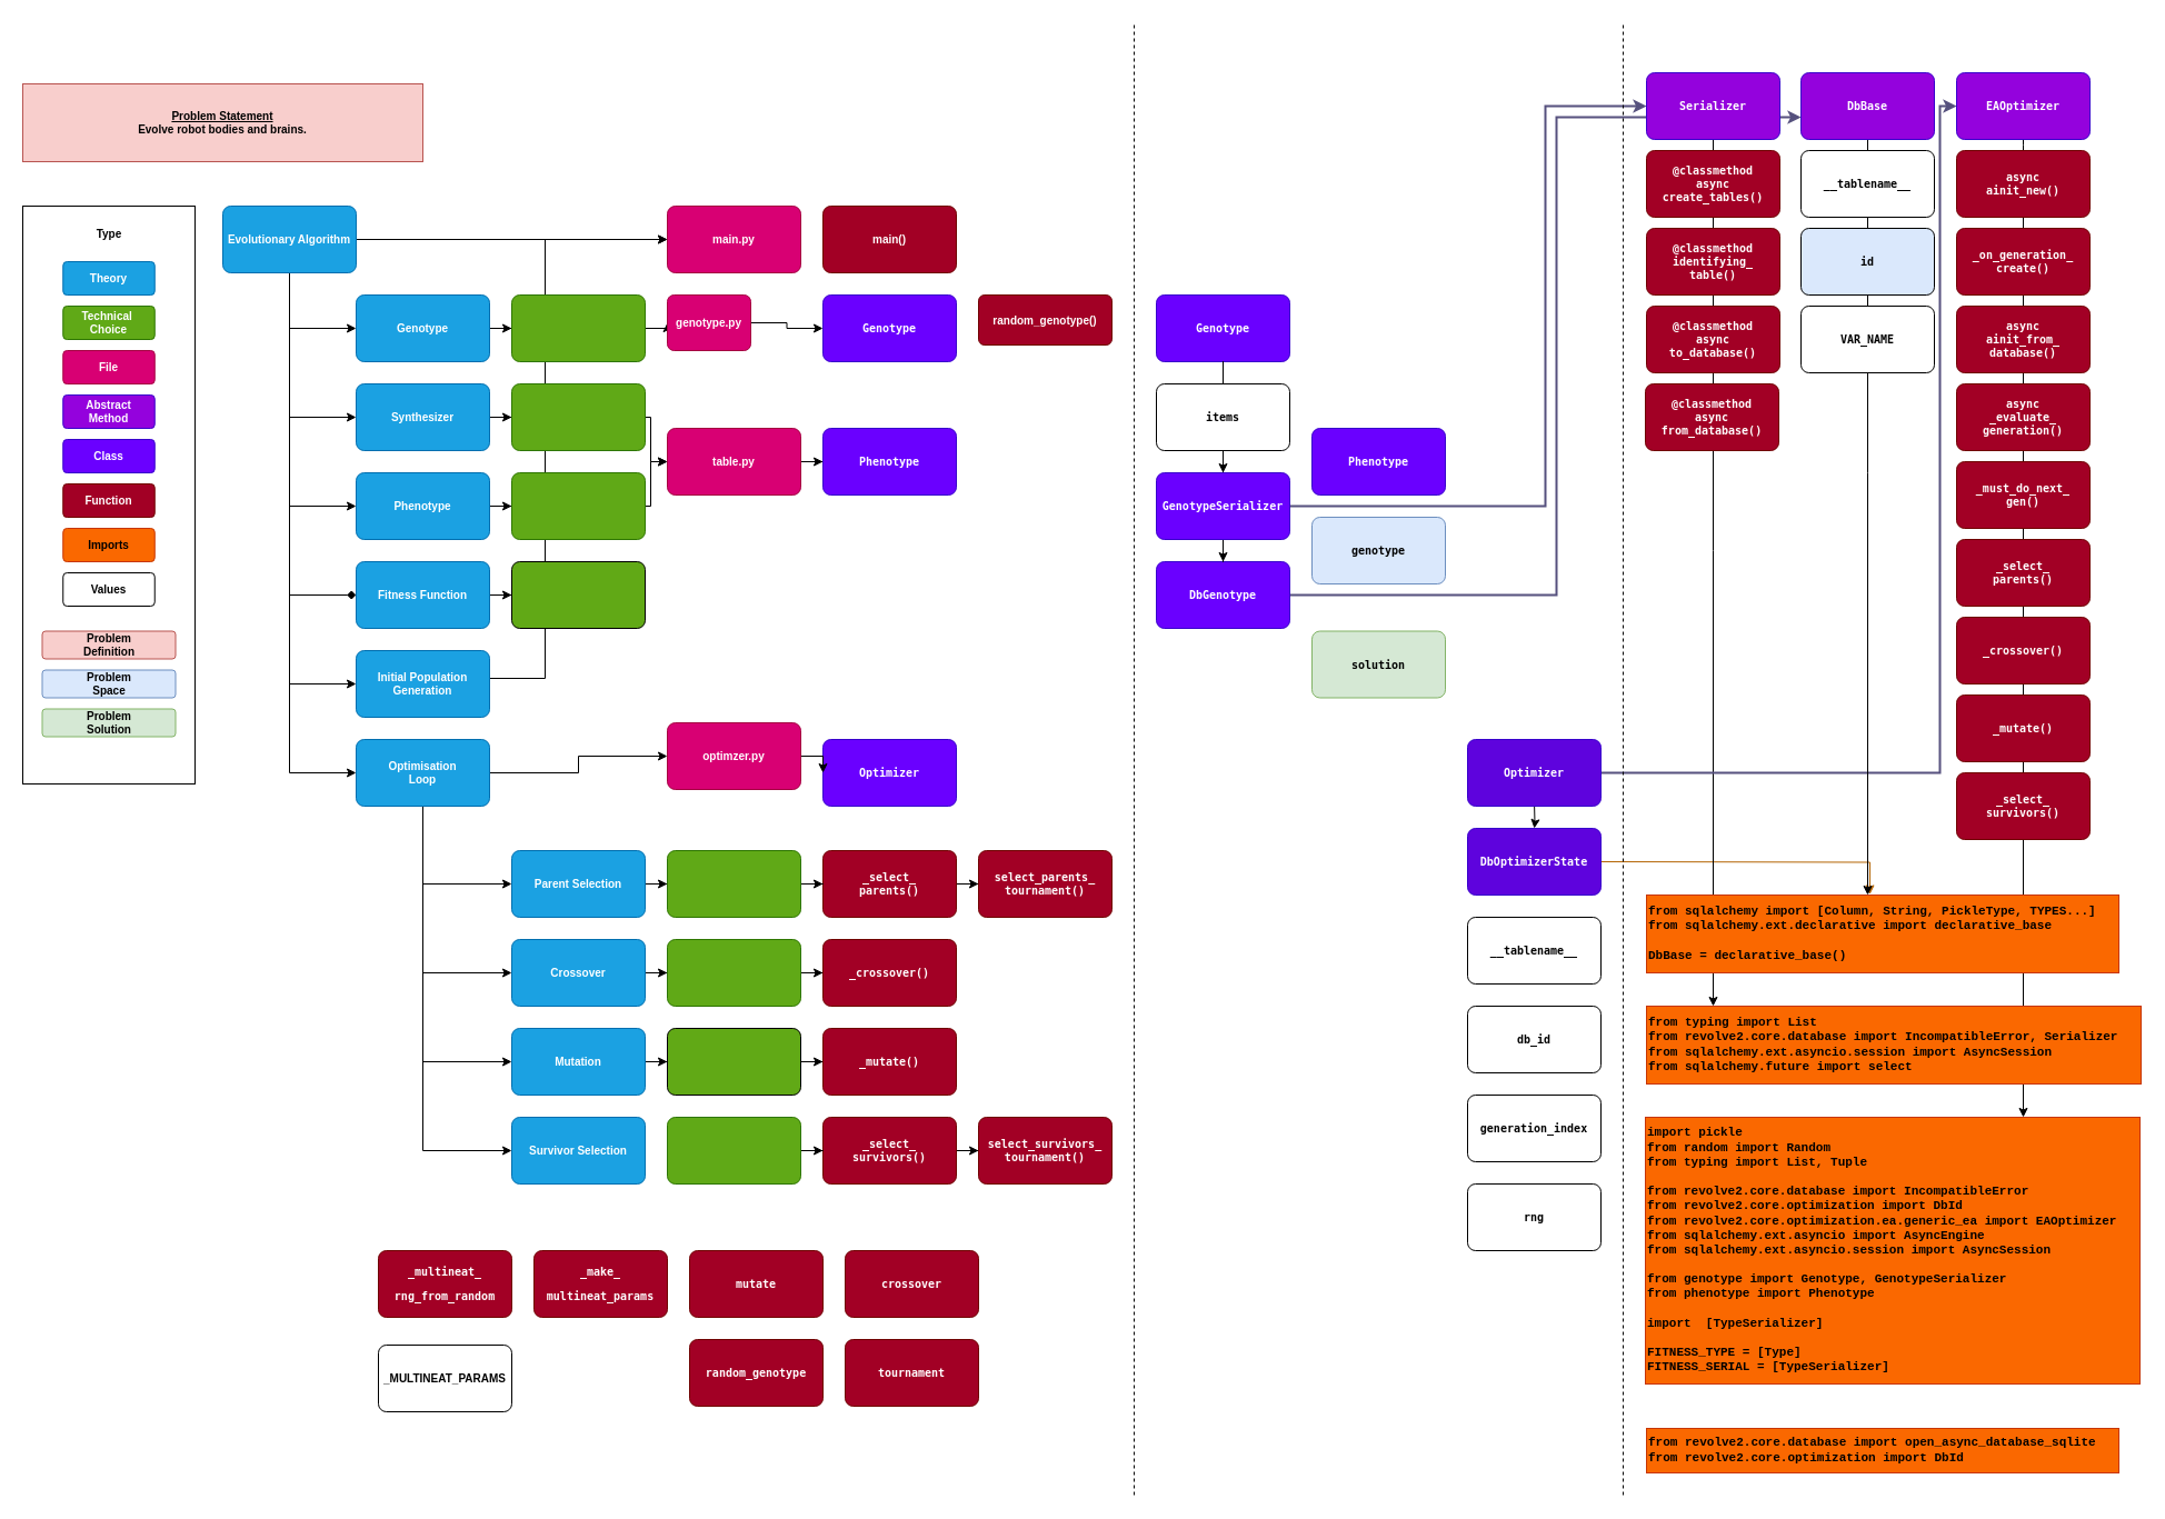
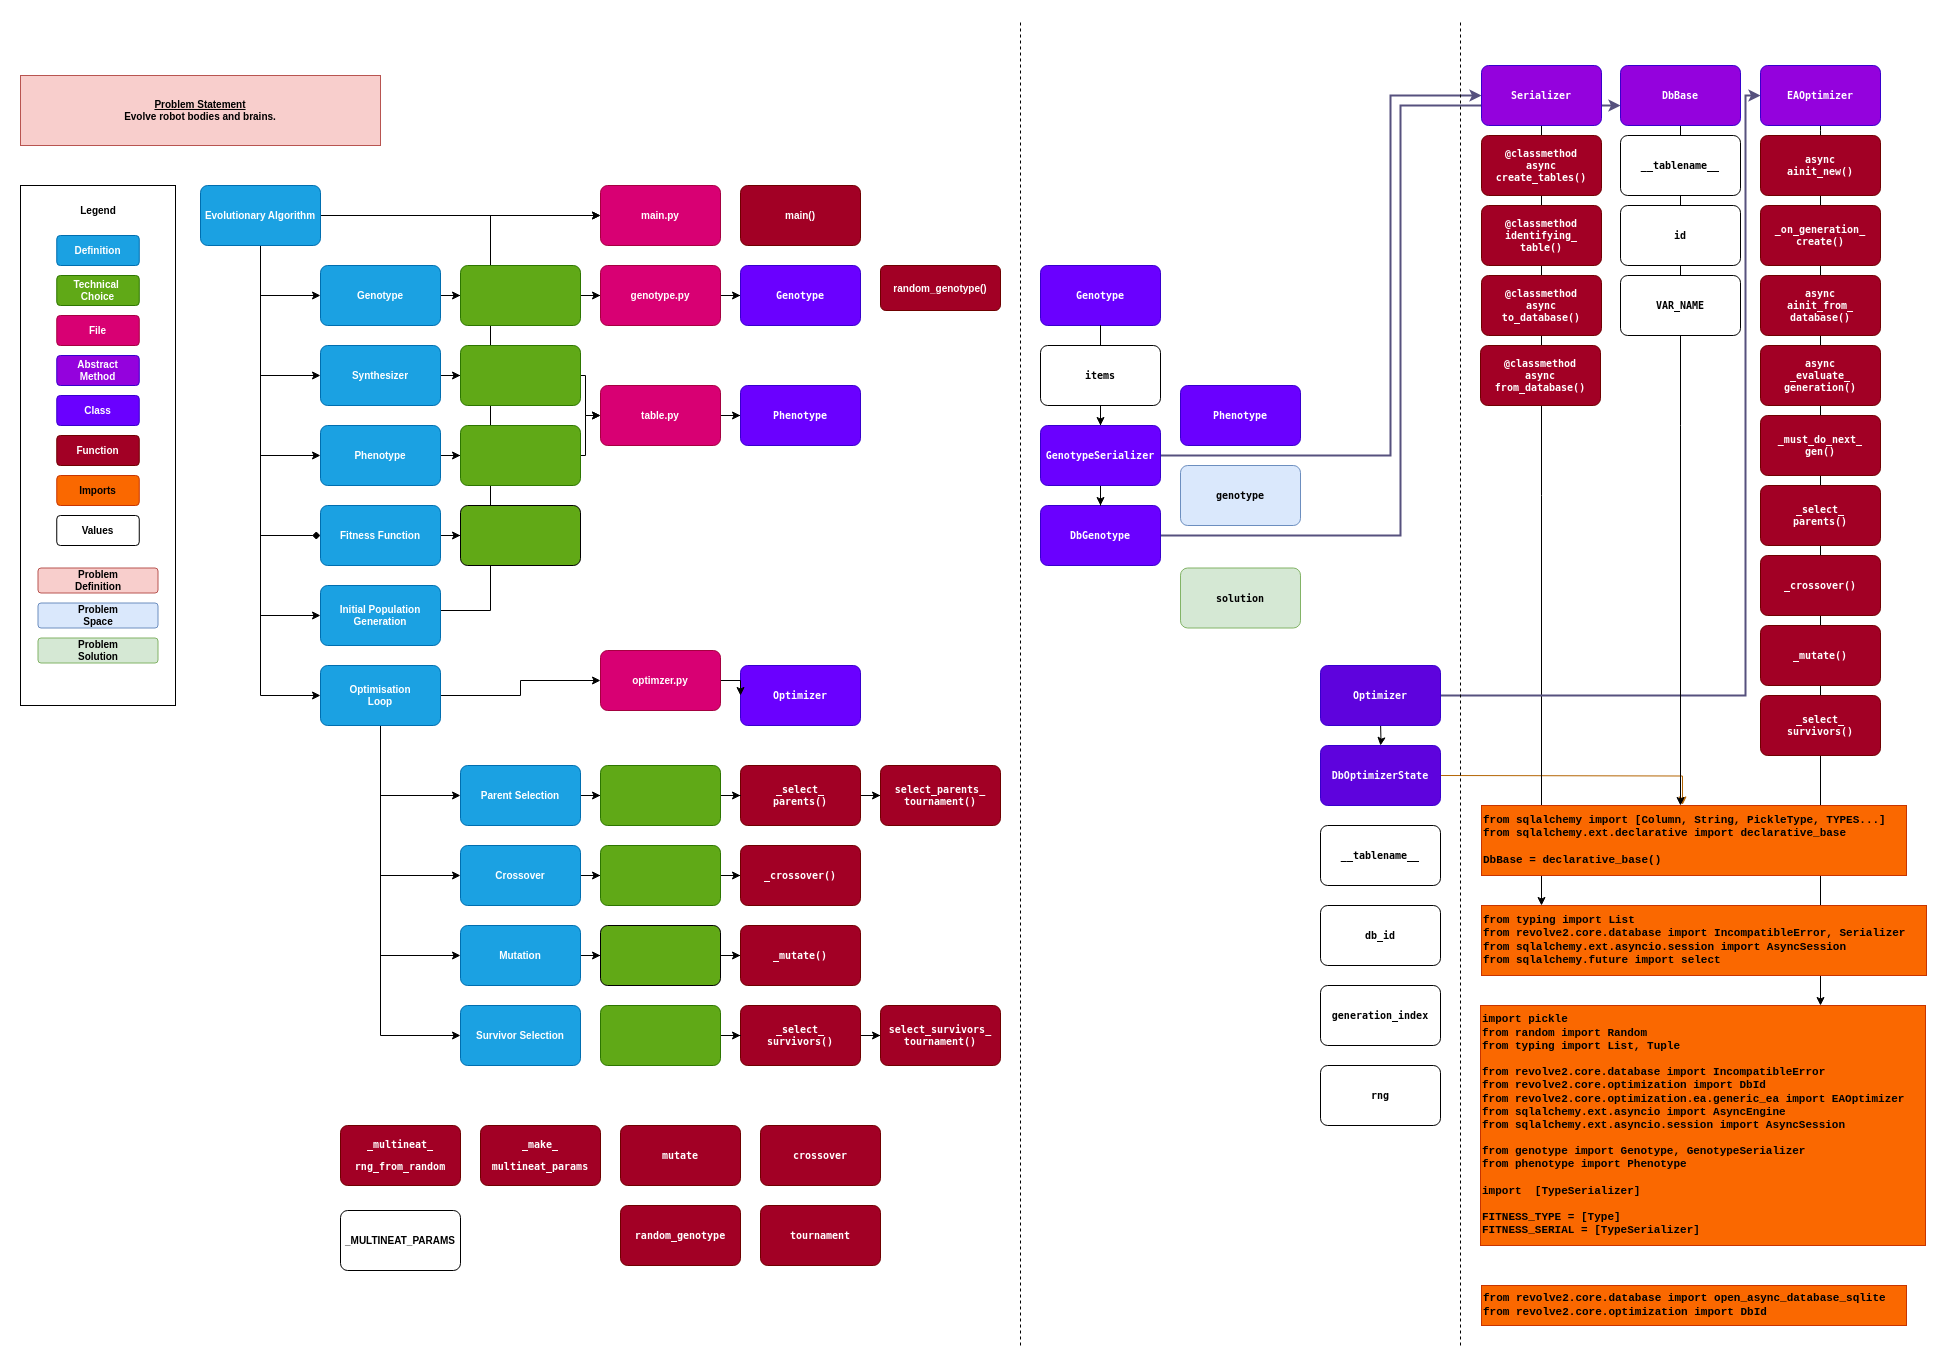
- <mxCell id="17" value="&lt;span style=&quot;font-size: 10px;&quot;&gt;Type&lt;/span&gt;" style="text;html=1;strokeColor=none;fillColor=none;align=center;verticalAlign=middle;whiteSpace=wrap;rounded=0;fontFamily=Helvetica;fontSize=10;fontStyle=1;arcSize=12;" parent="1" vertex="1"><mxGeometry x="67.5" y="195" width="60" height="30" as="geometry" /></mxCell>
+ <mxCell id="17" value="&lt;span style=&quot;font-size: 10px;&quot;&gt;Legend&lt;/span&gt;" style="text;html=1;strokeColor=none;fillColor=none;align=center;verticalAlign=middle;whiteSpace=wrap;rounded=0;fontFamily=Helvetica;fontSize=10;fontStyle=1;arcSize=12;" parent="1" vertex="1"><mxGeometry x="67.5" y="195" width="60" height="30" as="geometry" /></mxCell>
- <mxCell id="111" value="&lt;pre style=&quot;&quot;&gt;id&lt;br&gt;&lt;/pre&gt;" style="rounded=1;whiteSpace=wrap;html=1;labelBorderColor=none;fontSize=10;arcSize=12;fontStyle=1;fillColor=#dae8fc;" parent="1" vertex="1"><mxGeometry x="1620" y="205" width="120" height="60" as="geometry" /></mxCell>
+ <mxCell id="111" value="&lt;pre style=&quot;&quot;&gt;id&lt;br&gt;&lt;/pre&gt;" style="rounded=1;whiteSpace=wrap;html=1;labelBorderColor=none;fontSize=10;arcSize=12;fontStyle=1" parent="1" vertex="1"><mxGeometry x="1620" y="205" width="120" height="60" as="geometry" /></mxCell>
- <mxCell id="59" value="Theory" style="rounded=1;whiteSpace=wrap;html=1;fontFamily=Helvetica;align=center;fontStyle=1;fontSize=10;fillColor=#1ba1e2;strokeColor=#006EAF;fontColor=#ffffff;arcSize=12;" parent="1" vertex="1"><mxGeometry x="56.25" y="235" width="82.5" height="30" as="geometry" /></mxCell>
+ <mxCell id="59" value="Definition" style="rounded=1;whiteSpace=wrap;html=1;fontFamily=Helvetica;align=center;fontStyle=1;fontSize=10;fillColor=#1ba1e2;strokeColor=#006EAF;fontColor=#ffffff;arcSize=12;" parent="1" vertex="1"><mxGeometry x="56.25" y="235" width="82.5" height="30" as="geometry" /></mxCell>
- <mxCell id="44" value="genotype.py" style="rounded=1;whiteSpace=wrap;html=1;labelBorderColor=none;fontColor=#ffffff;fillColor=#d80073;strokeColor=#A50040;fontSize=10;arcSize=12;fontStyle=1" parent="1" vertex="1"><mxGeometry x="600" y="265" width="75" height="50" as="geometry" /></mxCell>
+ <mxCell id="44" value="genotype.py" style="rounded=1;whiteSpace=wrap;html=1;labelBorderColor=none;fontColor=#ffffff;fillColor=#d80073;strokeColor=#A50040;fontSize=10;arcSize=12;fontStyle=1" parent="1" vertex="1"><mxGeometry x="600" y="265" width="120" height="60" as="geometry" /></mxCell>
